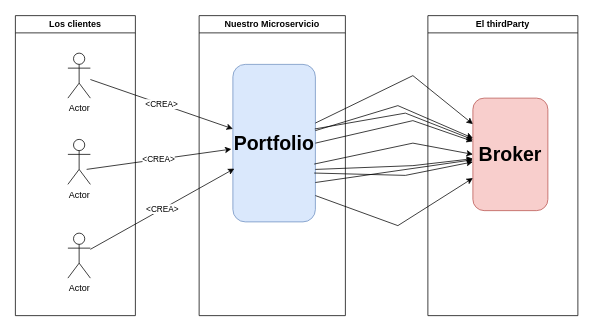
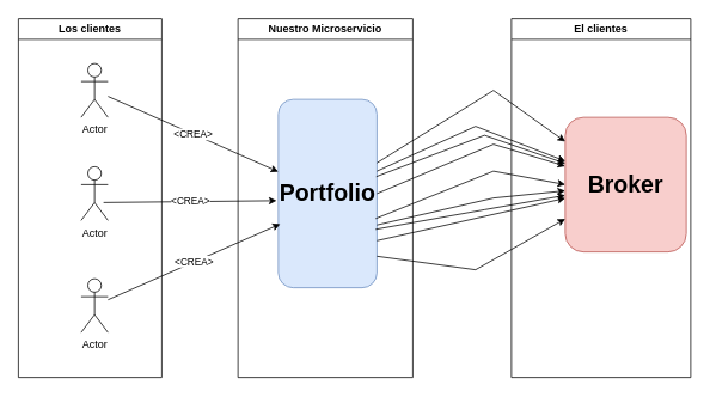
- <mxCell id="21" value="El thirdParty" style="swimlane;whiteSpace=wrap;html=1;" vertex="1" parent="1"><mxGeometry x="570" y="20" width="200" height="400" as="geometry" /></mxCell>
+ <mxCell id="21" value="El clientes" style="swimlane;whiteSpace=wrap;html=1;" vertex="1" parent="1"><mxGeometry x="570" y="20" width="200" height="400" as="geometry" /></mxCell>
- <mxCell id="3" value="&lt;b&gt;&lt;font style=&quot;font-size: 26px;&quot;&gt;Portfolio&lt;/font&gt;&lt;/b&gt;" style="rounded=1;whiteSpace=wrap;html=1;fillColor=#dae8fc;strokeColor=#6c8ebf;" parent="1" vertex="1"><mxGeometry x="310" y="85" width="110" height="210" as="geometry" /></mxCell>
+ <mxCell id="3" value="&lt;b&gt;&lt;font style=&quot;font-size: 26px;&quot;&gt;Portfolio&lt;/font&gt;&lt;/b&gt;" style="rounded=1;whiteSpace=wrap;html=1;fillColor=#dae8fc;strokeColor=#6c8ebf;" parent="1" vertex="1"><mxGeometry x="310" y="110" width="110" height="210" as="geometry" /></mxCell>
- <mxCell id="4" value="&lt;span style=&quot;font-size: 26px;&quot;&gt;&lt;b&gt;Broker&lt;/b&gt;&lt;/span&gt;" style="rounded=1;whiteSpace=wrap;html=1;fillColor=#f8cecc;strokeColor=#b85450;" parent="1" vertex="1"><mxGeometry x="630" y="130" width="100" height="150" as="geometry" /></mxCell>
+ <mxCell id="4" value="&lt;span style=&quot;font-size: 26px;&quot;&gt;&lt;b&gt;Broker&lt;/b&gt;&lt;/span&gt;" style="rounded=1;whiteSpace=wrap;html=1;fillColor=#f8cecc;strokeColor=#b85450;" parent="1" vertex="1"><mxGeometry x="630" y="130" width="135" height="150" as="geometry" /></mxCell>
